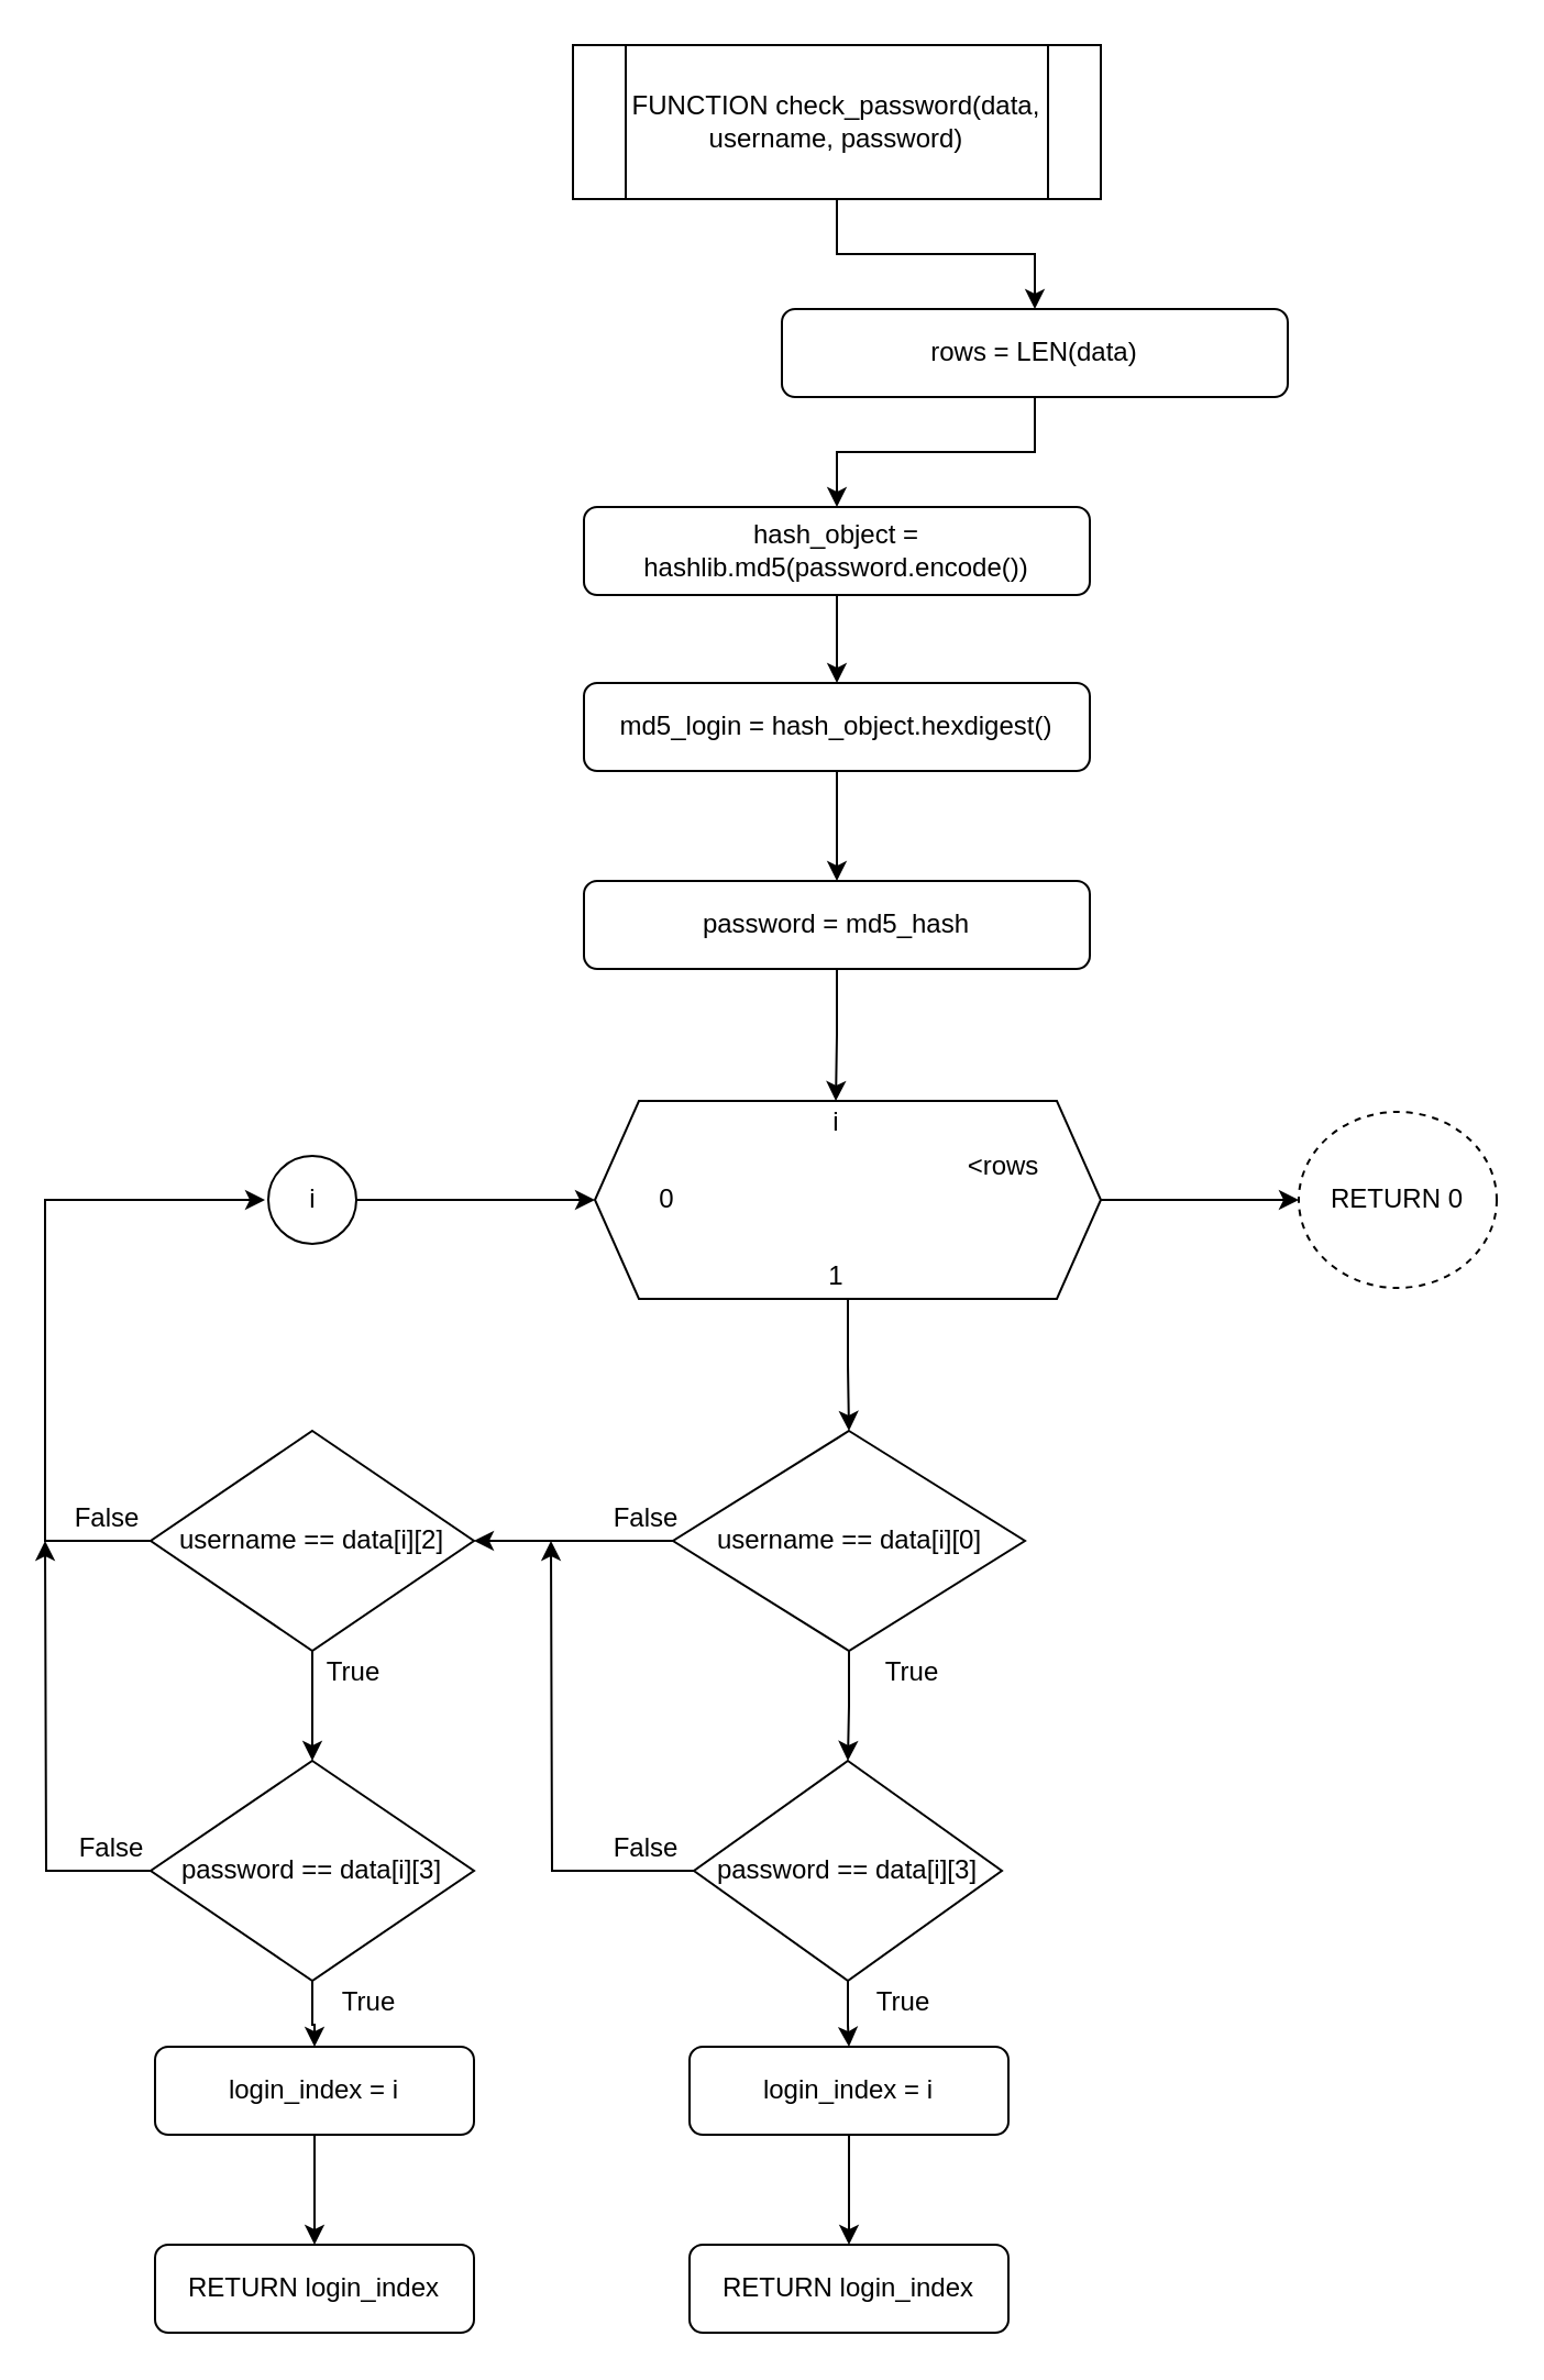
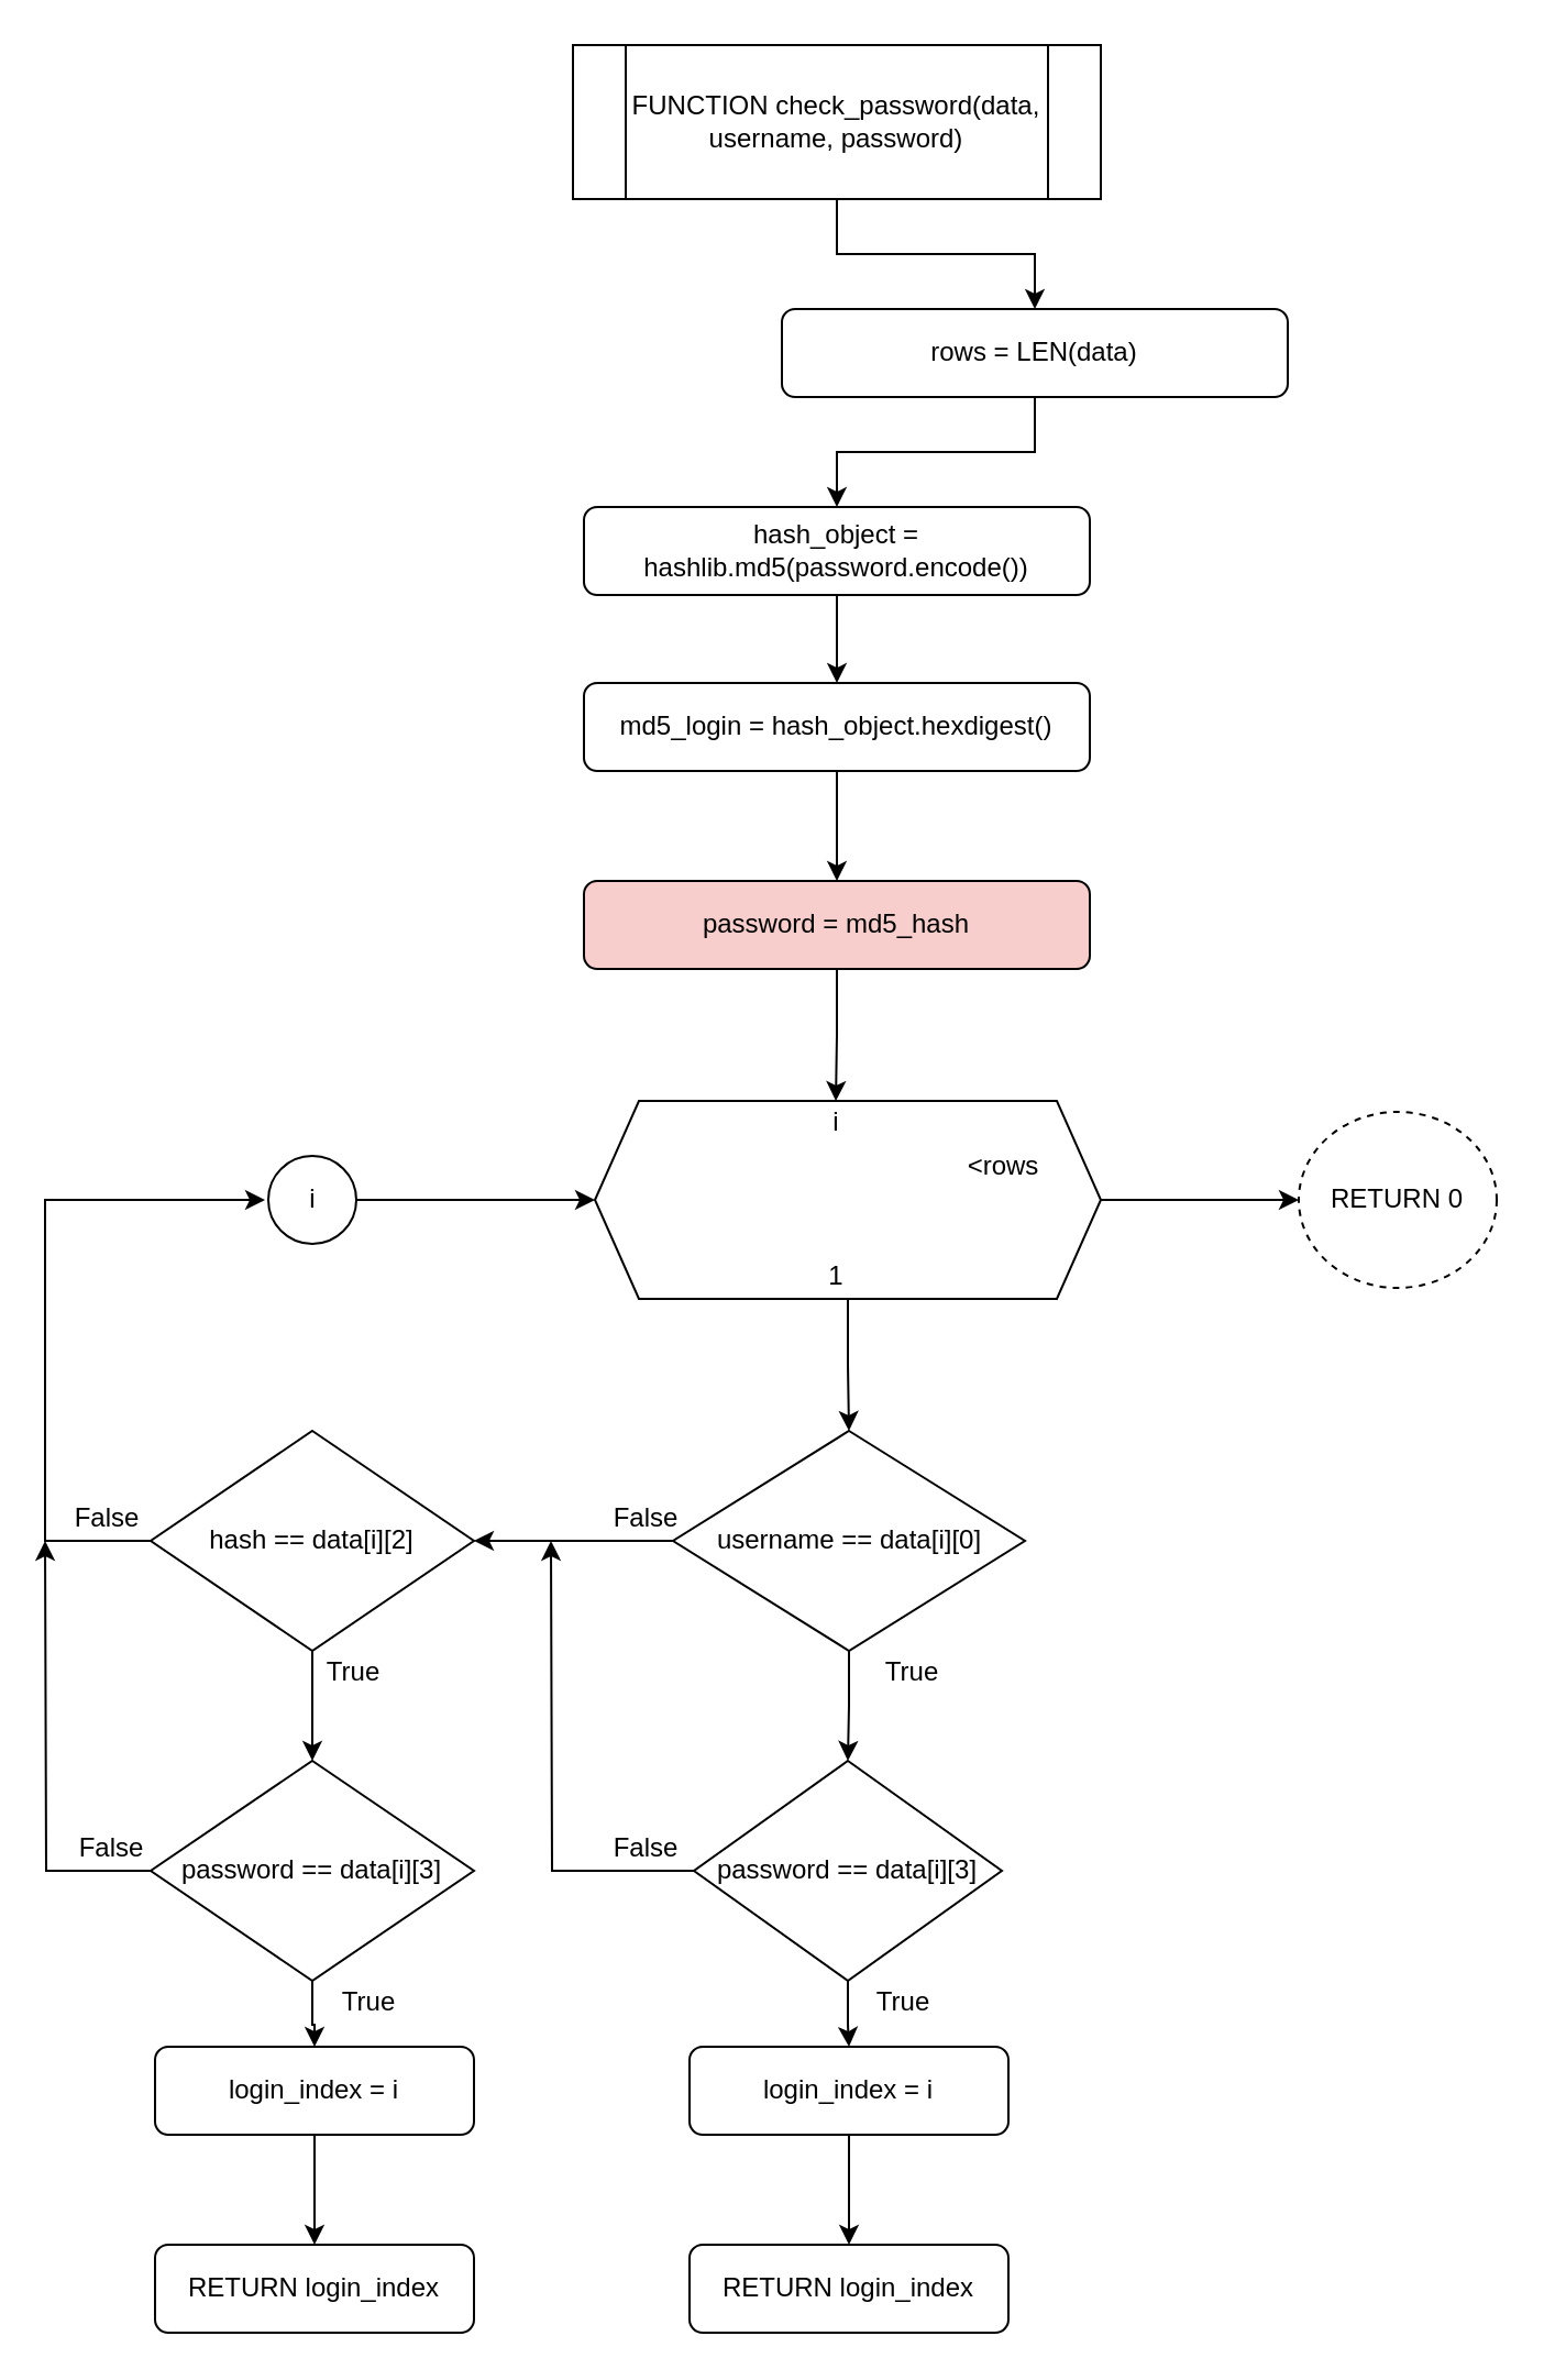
- <mxCell id="11" value="password = md5_hash" style="rounded=1;whiteSpace=wrap;html=1;" parent="1" vertex="1"><mxGeometry x="265" y="400" width="230" height="40" as="geometry" /></mxCell>
+ <mxCell id="11" value="password = md5_hash" style="rounded=1;whiteSpace=wrap;html=1;fillColor=#f8cecc;" parent="1" vertex="1"><mxGeometry x="265" y="400" width="230" height="40" as="geometry" /></mxCell>
- <mxCell id="15" value="0" style="text;html=1;strokeColor=none;fillColor=none;align=center;verticalAlign=middle;whiteSpace=wrap;rounded=0;" parent="12" vertex="1"><mxGeometry x="10.952" y="35" width="43.81" height="20" as="geometry" /></mxCell>
- <mxCell id="32" value="username == data[i][2]" style="rhombus;whiteSpace=wrap;html=1;" parent="1" vertex="1"><mxGeometry x="68" y="650" width="147" height="100" as="geometry" /></mxCell>
+ <mxCell id="32" value="hash == data[i][2]" style="rhombus;whiteSpace=wrap;html=1;" parent="1" vertex="1"><mxGeometry x="68" y="650" width="147" height="100" as="geometry" /></mxCell>
